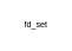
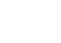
- <mxCell id="2" value="fd_set" style="text;html=1;align=center;verticalAlign=middle;resizable=0;points=[];autosize=1;strokeColor=none;fillColor=none;" vertex="1" parent="1"><mxGeometry x="20" y="20" width="60" height="30" as="geometry" /></mxCell>
